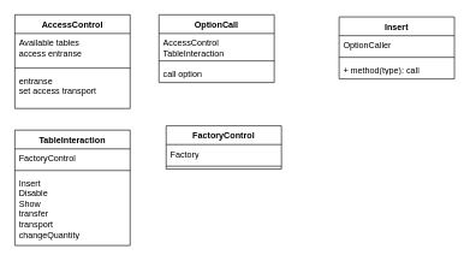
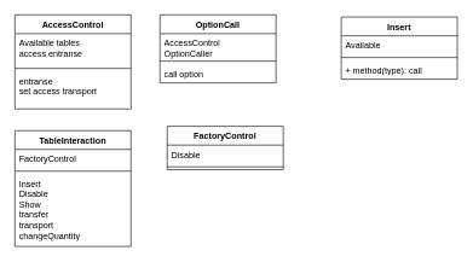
- <mxCell id="18" value="OptionCaller" style="text;strokeColor=none;fillColor=none;align=left;verticalAlign=top;spacingLeft=4;spacingRight=4;overflow=hidden;rotatable=0;points=[[0,0.5],[1,0.5]];portConstraint=eastwest;whiteSpace=wrap;html=1;" vertex="1" parent="17"><mxGeometry y="26" width="160" height="26" as="geometry" /></mxCell>
+ <mxCell id="18" value="Available" style="text;strokeColor=none;fillColor=none;align=left;verticalAlign=top;spacingLeft=4;spacingRight=4;overflow=hidden;rotatable=0;points=[[0,0.5],[1,0.5]];portConstraint=eastwest;whiteSpace=wrap;html=1;" vertex="1" parent="17"><mxGeometry y="26" width="160" height="26" as="geometry" /></mxCell>
- <mxCell id="7" value="AccessControl&lt;div&gt;TableInteraction&lt;/div&gt;" style="text;strokeColor=none;fillColor=none;align=left;verticalAlign=top;spacingLeft=4;spacingRight=4;overflow=hidden;rotatable=0;points=[[0,0.5],[1,0.5]];portConstraint=eastwest;whiteSpace=wrap;html=1;" vertex="1" parent="6"><mxGeometry y="26" width="160" height="34" as="geometry" /></mxCell>
+ <mxCell id="7" value="AccessControl&lt;div&gt;OptionCaller&lt;/div&gt;" style="text;strokeColor=none;fillColor=none;align=left;verticalAlign=top;spacingLeft=4;spacingRight=4;overflow=hidden;rotatable=0;points=[[0,0.5],[1,0.5]];portConstraint=eastwest;whiteSpace=wrap;html=1;" vertex="1" parent="6"><mxGeometry y="26" width="160" height="34" as="geometry" /></mxCell>
- <mxCell id="15" value="Factory" style="text;strokeColor=none;fillColor=none;align=left;verticalAlign=top;spacingLeft=4;spacingRight=4;overflow=hidden;rotatable=0;points=[[0,0.5],[1,0.5]];portConstraint=eastwest;whiteSpace=wrap;html=1;" vertex="1" parent="14"><mxGeometry y="26" width="160" height="26" as="geometry" /></mxCell>
+ <mxCell id="15" value="Disable" style="text;strokeColor=none;fillColor=none;align=left;verticalAlign=top;spacingLeft=4;spacingRight=4;overflow=hidden;rotatable=0;points=[[0,0.5],[1,0.5]];portConstraint=eastwest;whiteSpace=wrap;html=1;" vertex="1" parent="14"><mxGeometry y="26" width="160" height="26" as="geometry" /></mxCell>
